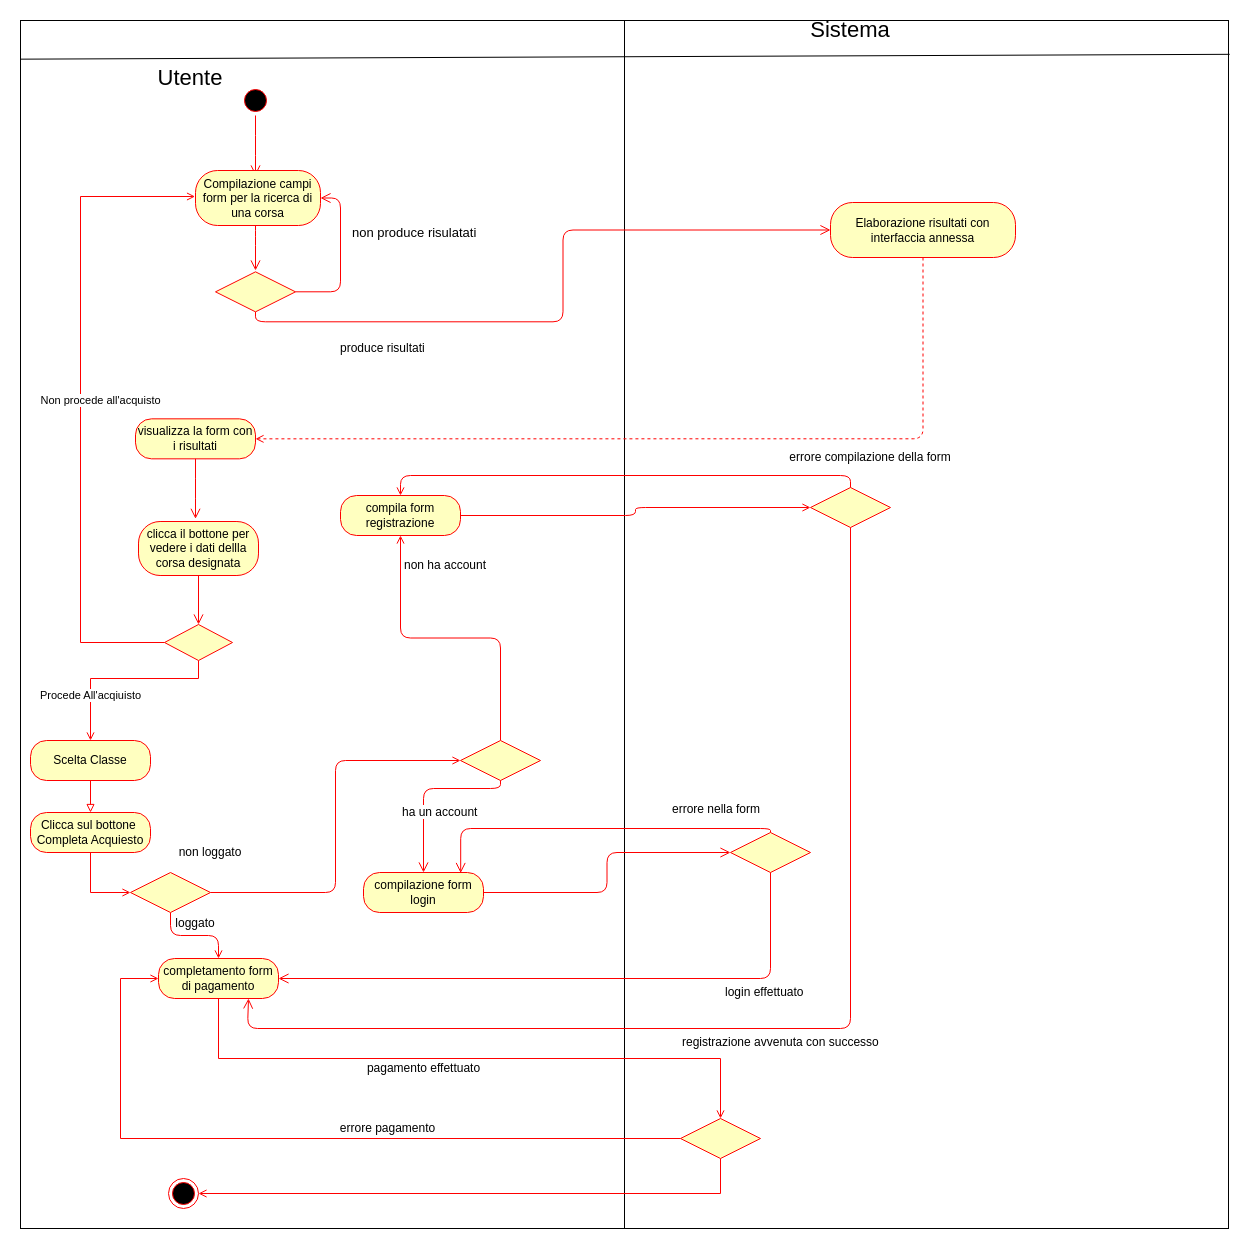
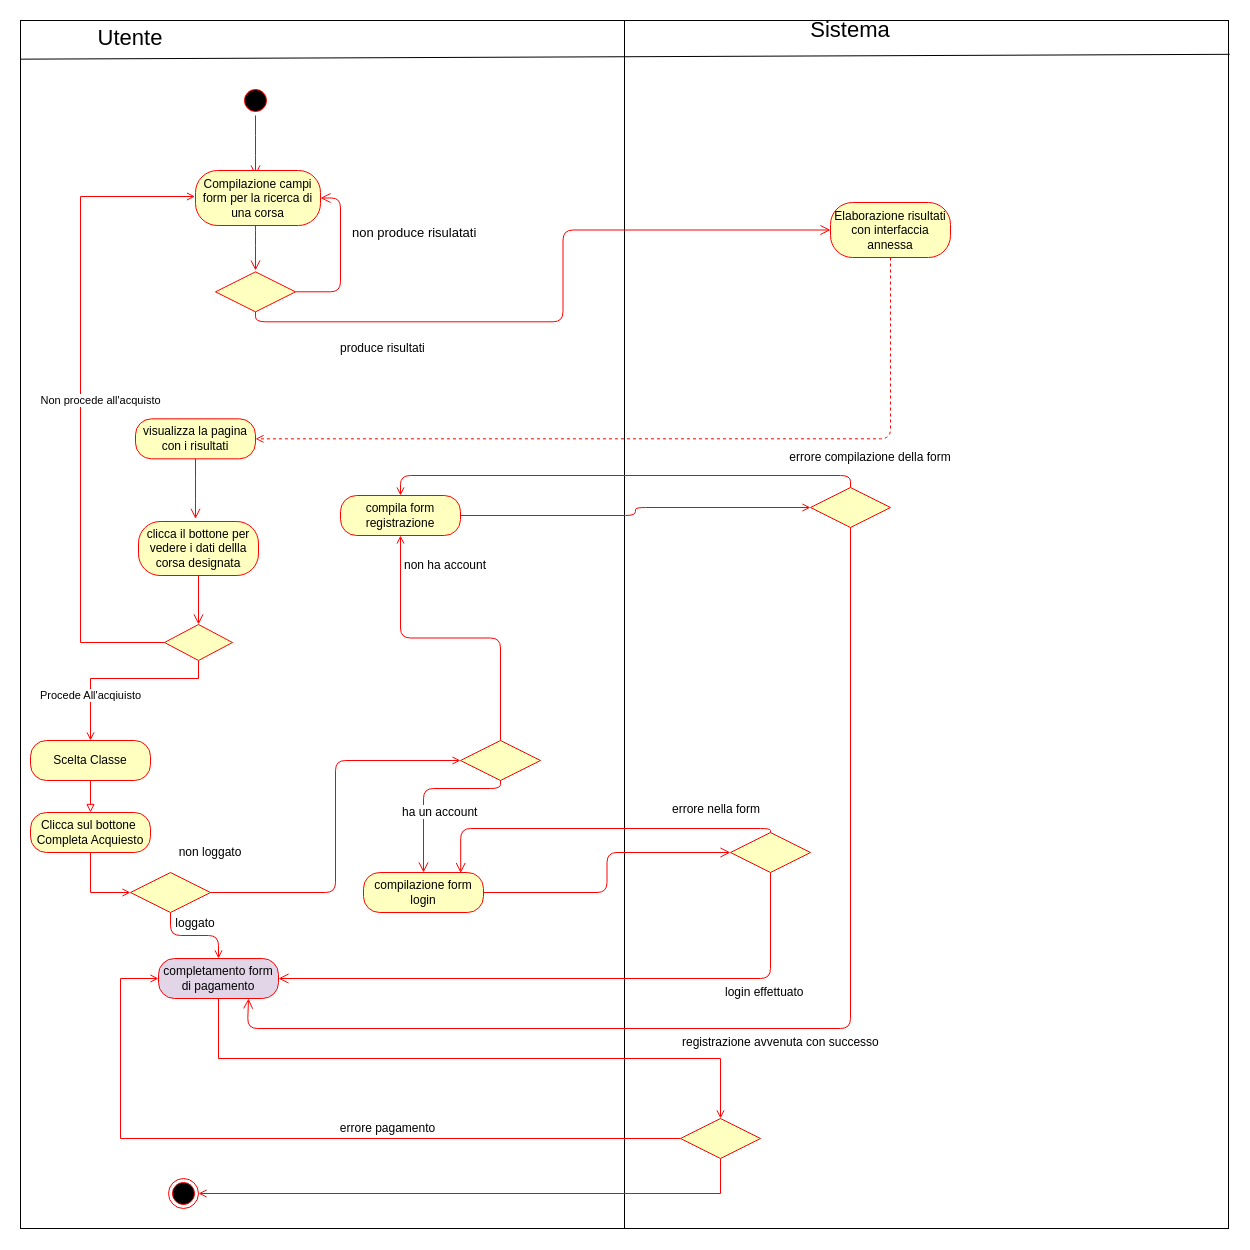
- <mxCell id="4" value="Utente" style="text;html=1;strokeColor=none;fillColor=none;align=center;verticalAlign=middle;whiteSpace=wrap;rounded=0;fontSize=22;" vertex="1" parent="1"><mxGeometry x="170" y="68" width="40" height="20" as="geometry" /></mxCell>
+ <mxCell id="4" value="Utente" style="text;html=1;strokeColor=none;fillColor=none;align=center;verticalAlign=middle;whiteSpace=wrap;rounded=0;fontSize=22;" vertex="1" parent="1"><mxGeometry x="110" y="28" width="40" height="20" as="geometry" /></mxCell>
- <mxCell id="15" value="Elaborazione risultati con interfaccia annessa" style="rounded=1;whiteSpace=wrap;html=1;arcSize=40;fontColor=#000000;fillColor=#ffffc0;strokeColor=#ff0000;" vertex="1" parent="1"><mxGeometry x="830" y="202" width="185" height="55" as="geometry" /></mxCell>
+ <mxCell id="15" value="Elaborazione risultati con interfaccia annessa" style="rounded=1;whiteSpace=wrap;html=1;arcSize=40;fontColor=#000000;fillColor=#ffffc0;strokeColor=#ff0000;" vertex="1" parent="1"><mxGeometry x="830" y="202" width="120" height="55" as="geometry" /></mxCell>
- <mxCell id="16" value="visualizza la form con i risultati" style="rounded=1;whiteSpace=wrap;html=1;arcSize=40;fontColor=#000000;fillColor=#ffffc0;strokeColor=#ff0000;" vertex="1" parent="1"><mxGeometry x="135" y="418.333" width="120" height="40" as="geometry" /></mxCell>
+ <mxCell id="16" value="visualizza la pagina con i risultati" style="rounded=1;whiteSpace=wrap;html=1;arcSize=40;fontColor=#000000;fillColor=#ffffc0;strokeColor=#ff0000;" vertex="1" parent="1"><mxGeometry x="135" y="418.333" width="120" height="40" as="geometry" /></mxCell>
- <mxCell id="24" value="completamento form di pagamento" style="rounded=1;whiteSpace=wrap;html=1;arcSize=40;fontColor=#000000;fillColor=#ffffc0;strokeColor=#ff0000;" vertex="1" parent="1"><mxGeometry x="158" y="958" width="120" height="40" as="geometry" /></mxCell>
+ <mxCell id="24" value="completamento form di pagamento" style="rounded=1;whiteSpace=wrap;html=1;arcSize=40;fontColor=#000000;fillColor=#e1d5e7;strokeColor=#ff0000;" vertex="1" parent="1"><mxGeometry x="158" y="958" width="120" height="40" as="geometry" /></mxCell>
- <mxCell id="47" value="pagamento effettuato" style="text;html=1;strokeColor=none;fillColor=none;align=center;verticalAlign=middle;whiteSpace=wrap;rounded=0;" vertex="1" parent="1"><mxGeometry x="335.5" y="1058" width="175" height="20" as="geometry" /></mxCell>
